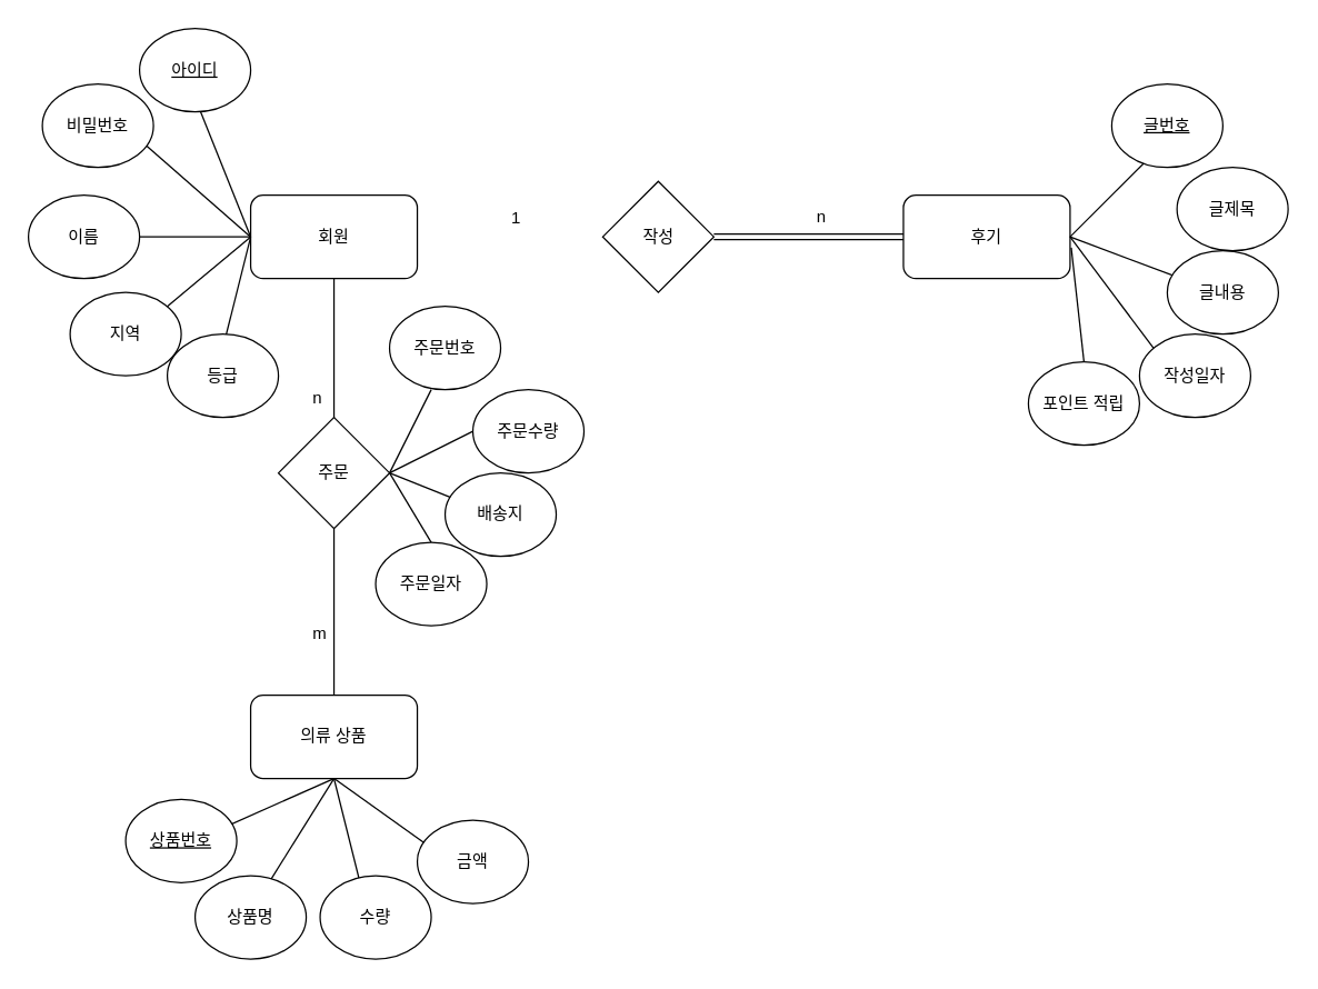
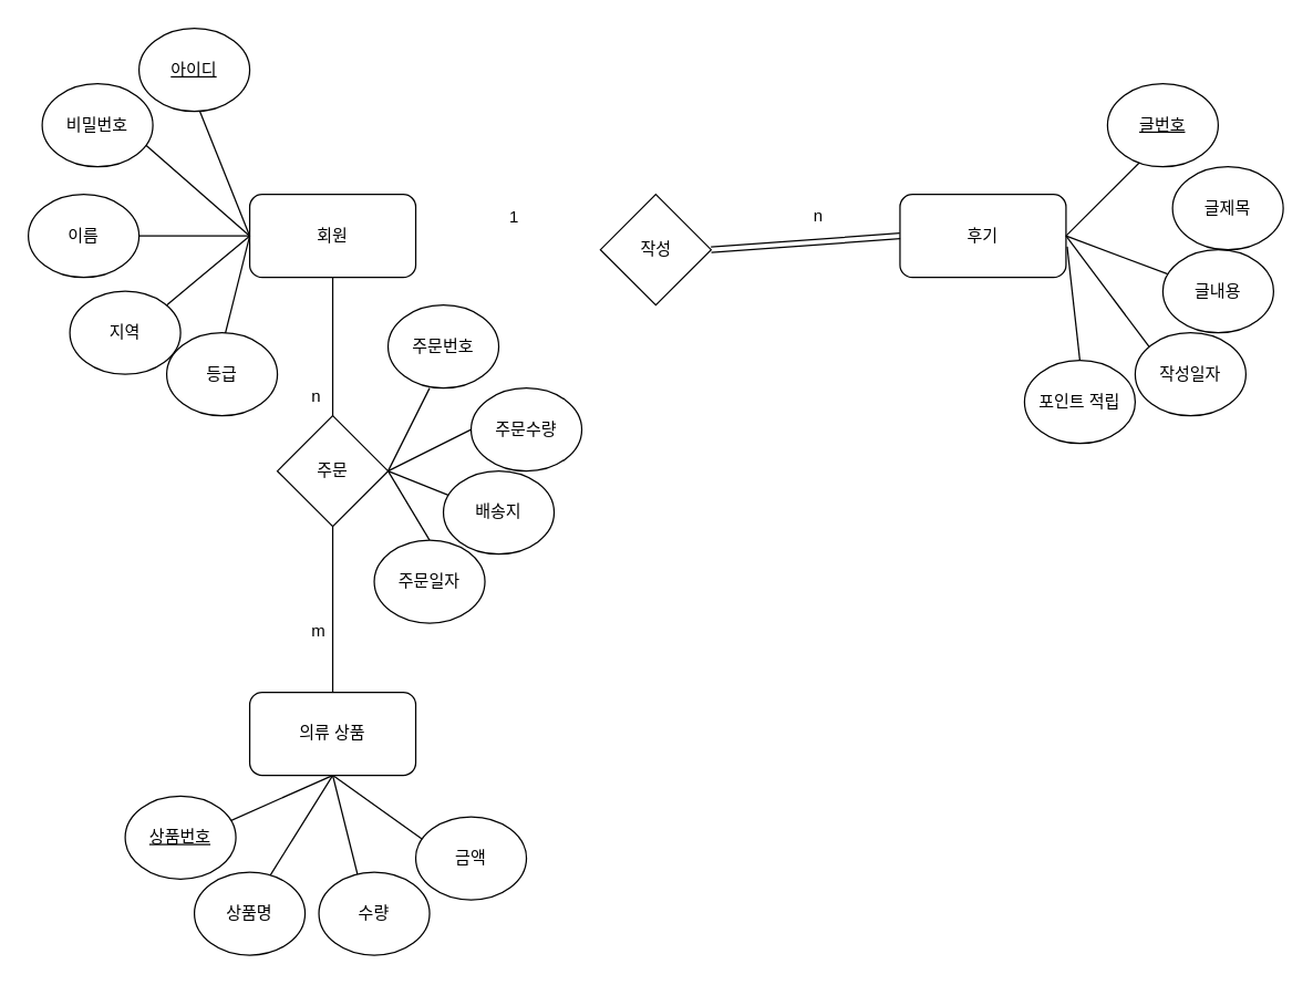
- <mxCell id="7" value="작성" style="rhombus;whiteSpace=wrap;html=1;" vertex="1" parent="1"><mxGeometry x="433.5" y="130" width="80" height="80" as="geometry" /></mxCell>
+ <mxCell id="7" value="작성" style="rhombus;whiteSpace=wrap;html=1;" vertex="1" parent="1"><mxGeometry x="433.5" y="140" width="80" height="80" as="geometry" /></mxCell>
